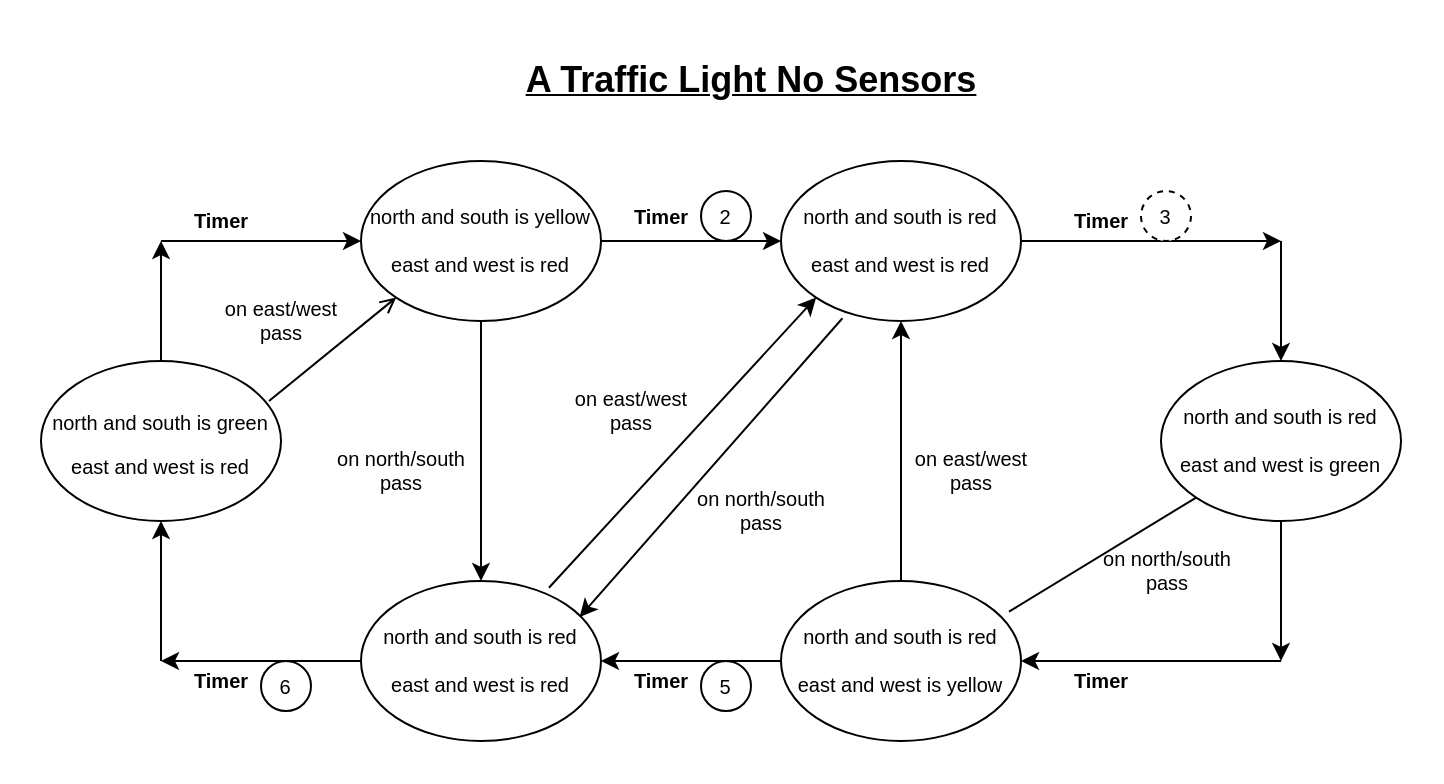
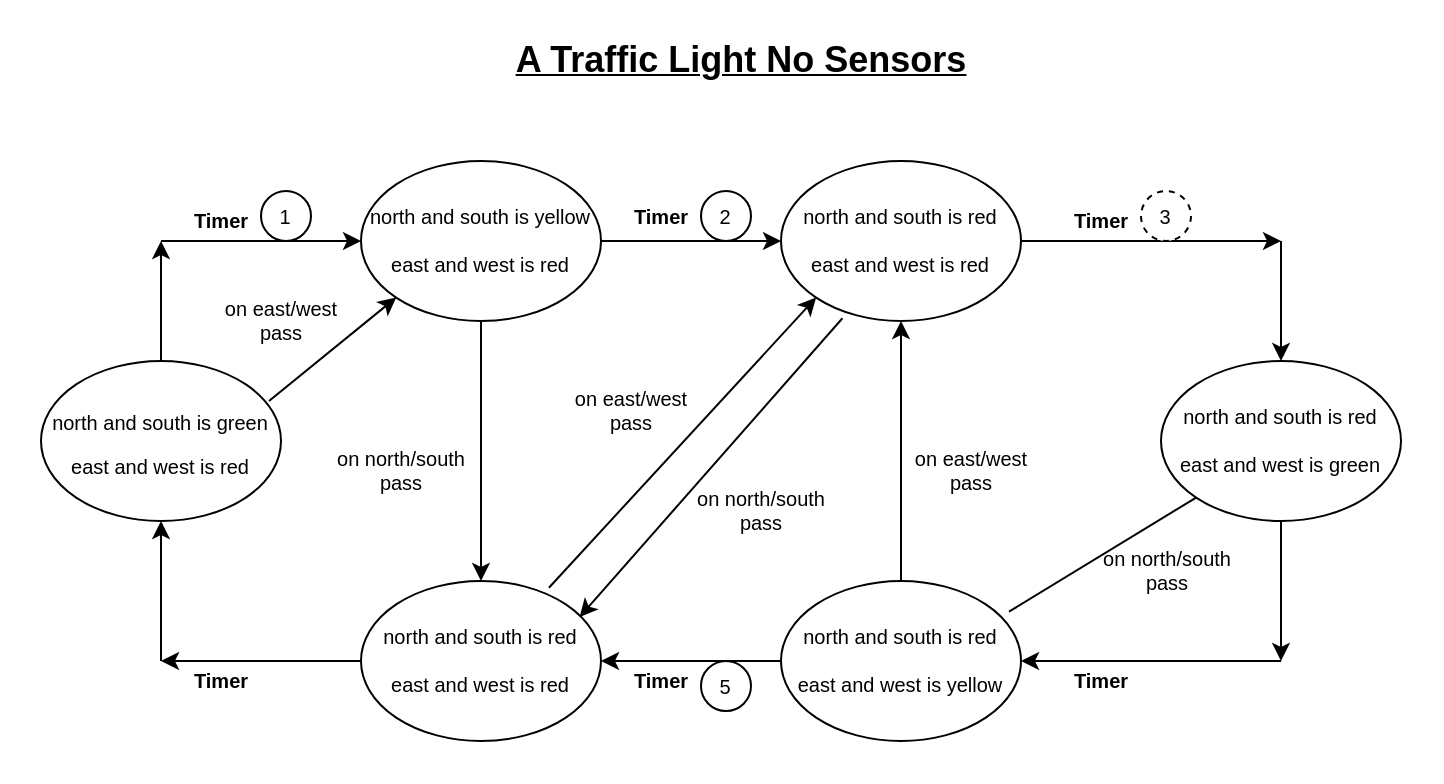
- <mxCell id="2" value="&lt;b&gt;&lt;u&gt;&lt;font style=&quot;font-size: 18px&quot;&gt;A Traffic Light No Sensors&lt;/font&gt;&lt;/u&gt;&lt;/b&gt;" style="text;html=1;align=center;verticalAlign=middle;resizable=0;points=[];autosize=1;strokeColor=none;fillColor=none;" vertex="1" parent="1"><mxGeometry x="255" y="30" width="240" height="20" as="geometry" /></mxCell>
+ <mxCell id="2" value="&lt;b&gt;&lt;u&gt;&lt;font style=&quot;font-size: 18px&quot;&gt;A Traffic Light No Sensors&lt;/font&gt;&lt;/u&gt;&lt;/b&gt;" style="text;html=1;align=center;verticalAlign=middle;resizable=0;points=[];autosize=1;strokeColor=none;fillColor=none;" vertex="1" parent="1"><mxGeometry x="250" y="20" width="240" height="20" as="geometry" /></mxCell>
+ <mxCell id="20" value="1" style="ellipse;whiteSpace=wrap;html=1;aspect=fixed;fontSize=10;" vertex="1" parent="1"><mxGeometry x="130" y="95" width="25" height="25" as="geometry" /></mxCell>
- <mxCell id="30" value="" style="endArrow=open;html=1;rounded=0;fontSize=10;exitX=0.95;exitY=0.25;exitDx=0;exitDy=0;exitPerimeter=0;entryX=0;entryY=1;entryDx=0;entryDy=0;" edge="1" parent="1" source="3" target="5"><mxGeometry width="50" height="50" relative="1" as="geometry"><mxPoint x="350" y="280" as="sourcePoint" /><mxPoint x="400" y="230" as="targetPoint" /></mxGeometry></mxCell>
+ <mxCell id="30" value="" style="endArrow=classic;html=1;rounded=0;fontSize=10;exitX=0.95;exitY=0.25;exitDx=0;exitDy=0;exitPerimeter=0;entryX=0;entryY=1;entryDx=0;entryDy=0;" edge="1" parent="1" source="3" target="5"><mxGeometry width="50" height="50" relative="1" as="geometry"><mxPoint x="350" y="280" as="sourcePoint" /><mxPoint x="400" y="230" as="targetPoint" /></mxGeometry></mxCell>
- <mxCell id="27" value="6" style="ellipse;whiteSpace=wrap;html=1;aspect=fixed;fontSize=10;" vertex="1" parent="1"><mxGeometry x="130" y="330" width="25" height="25" as="geometry" /></mxCell>
